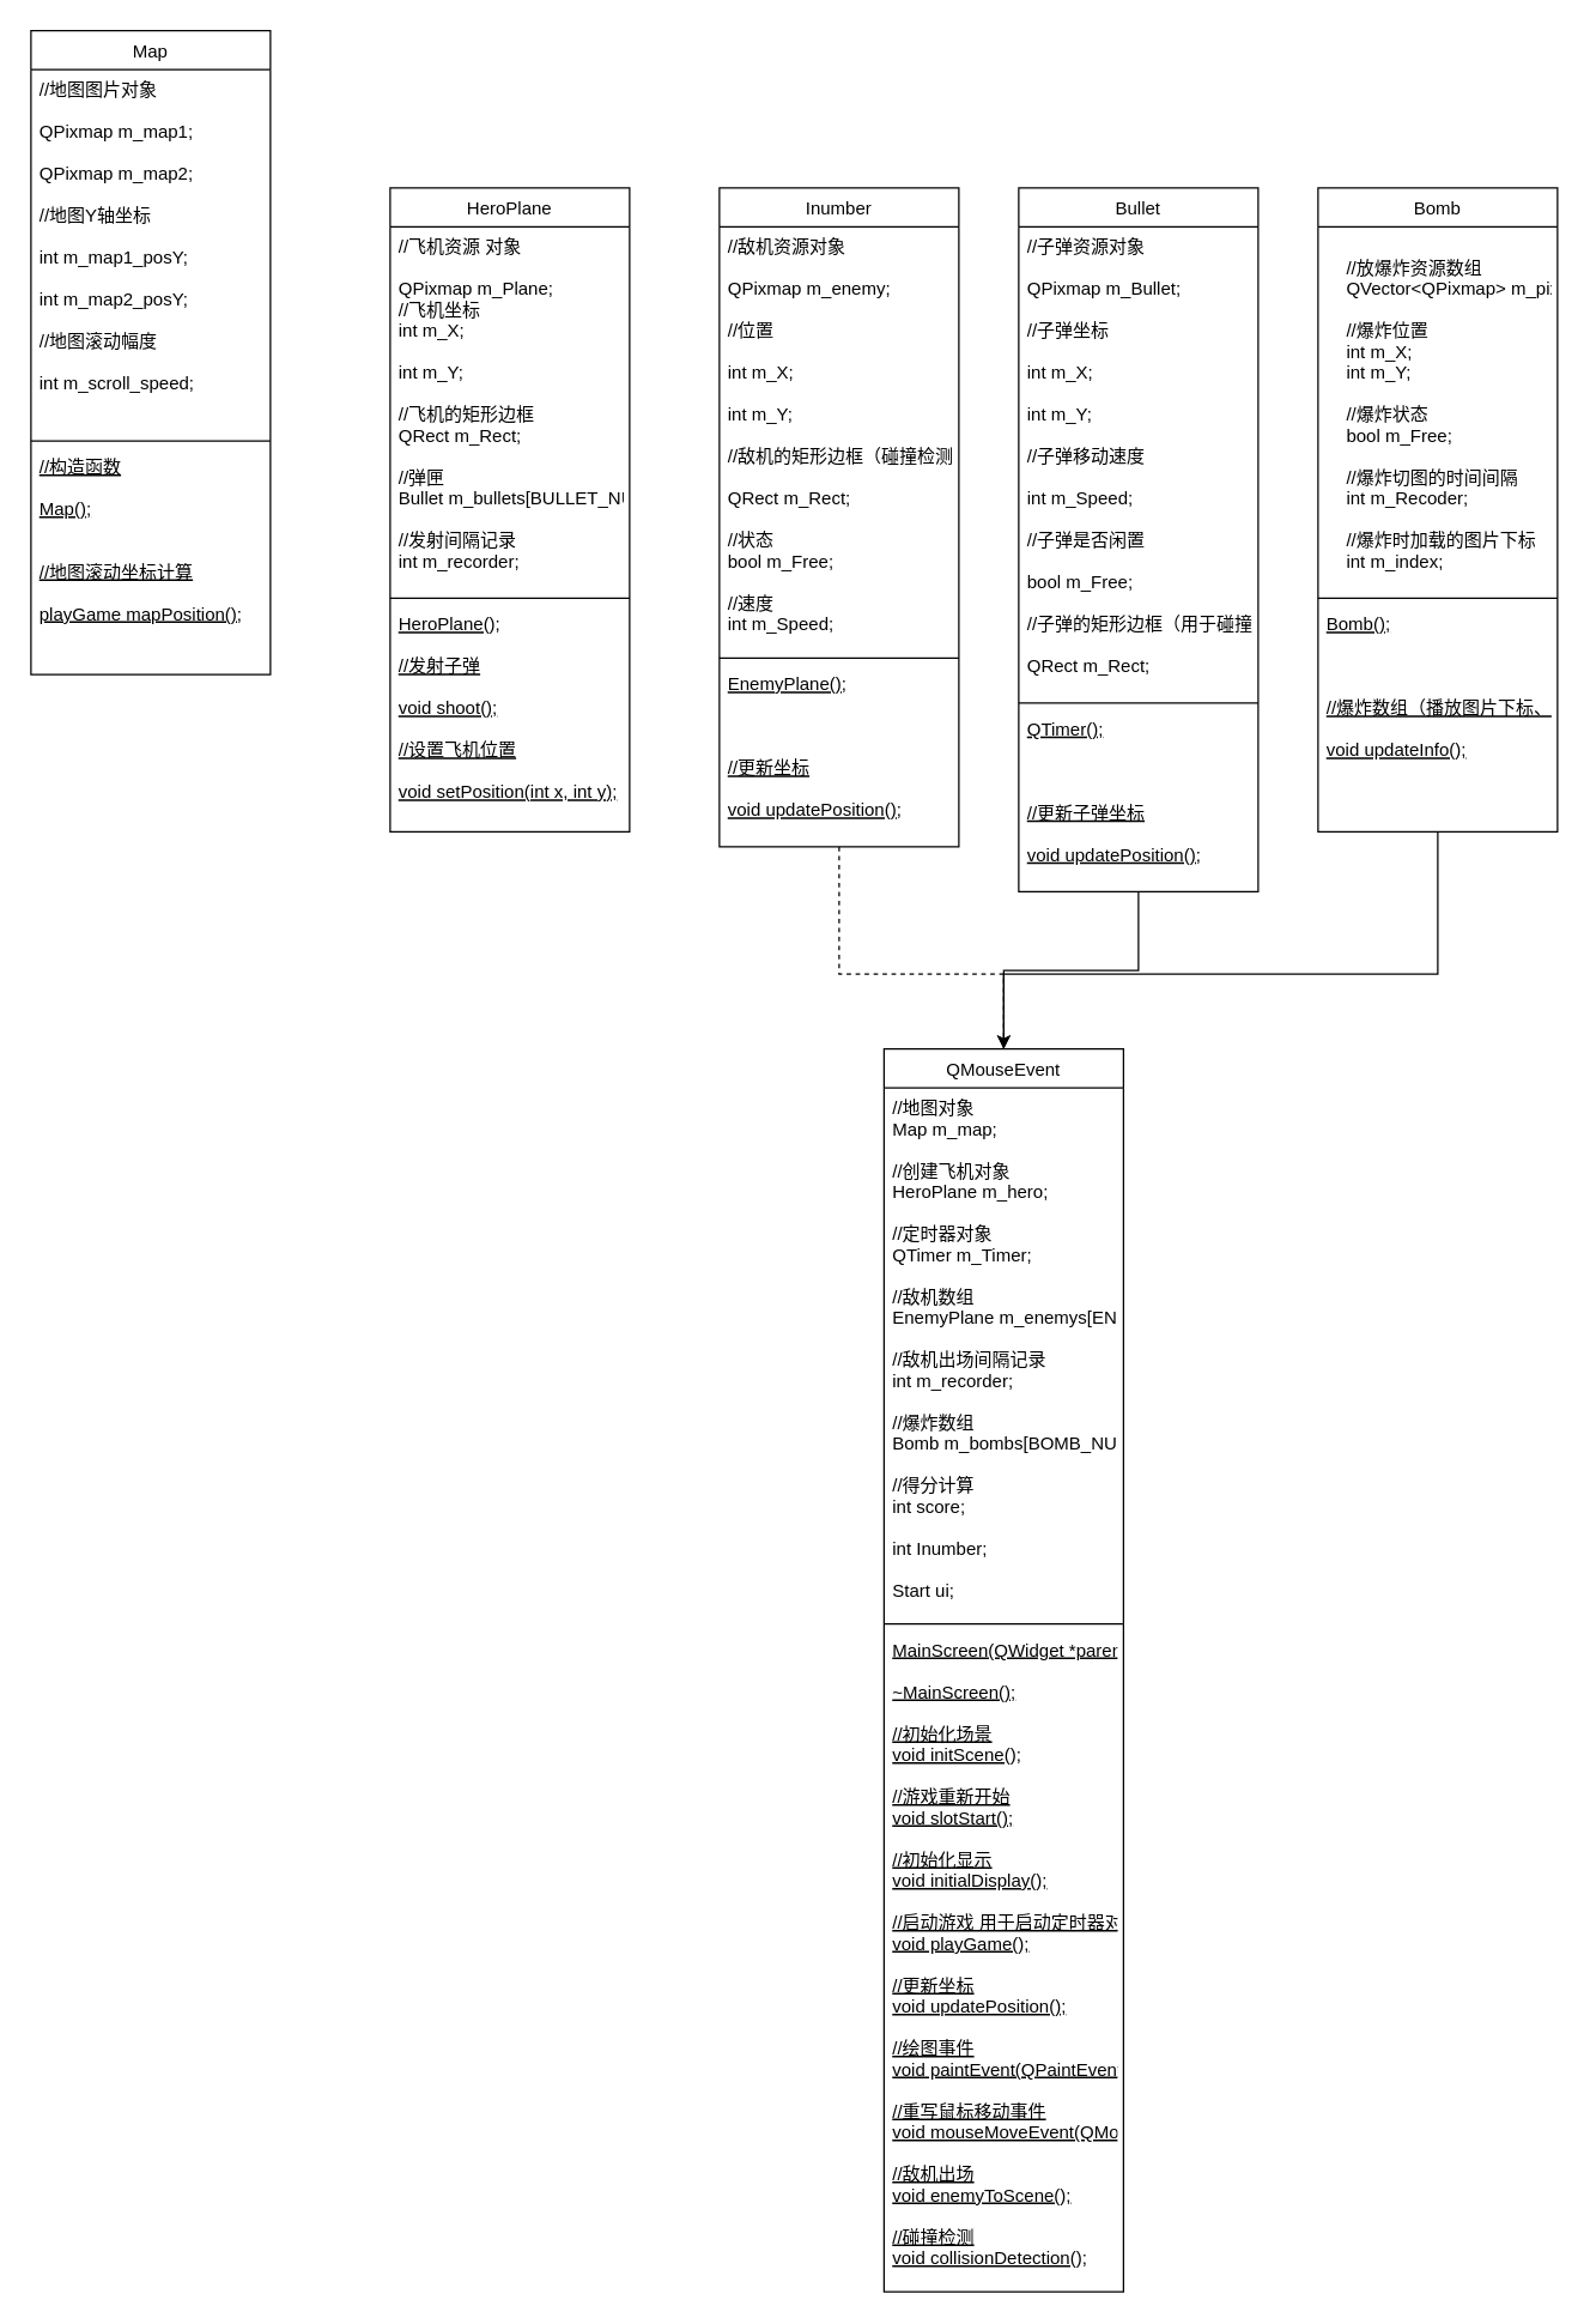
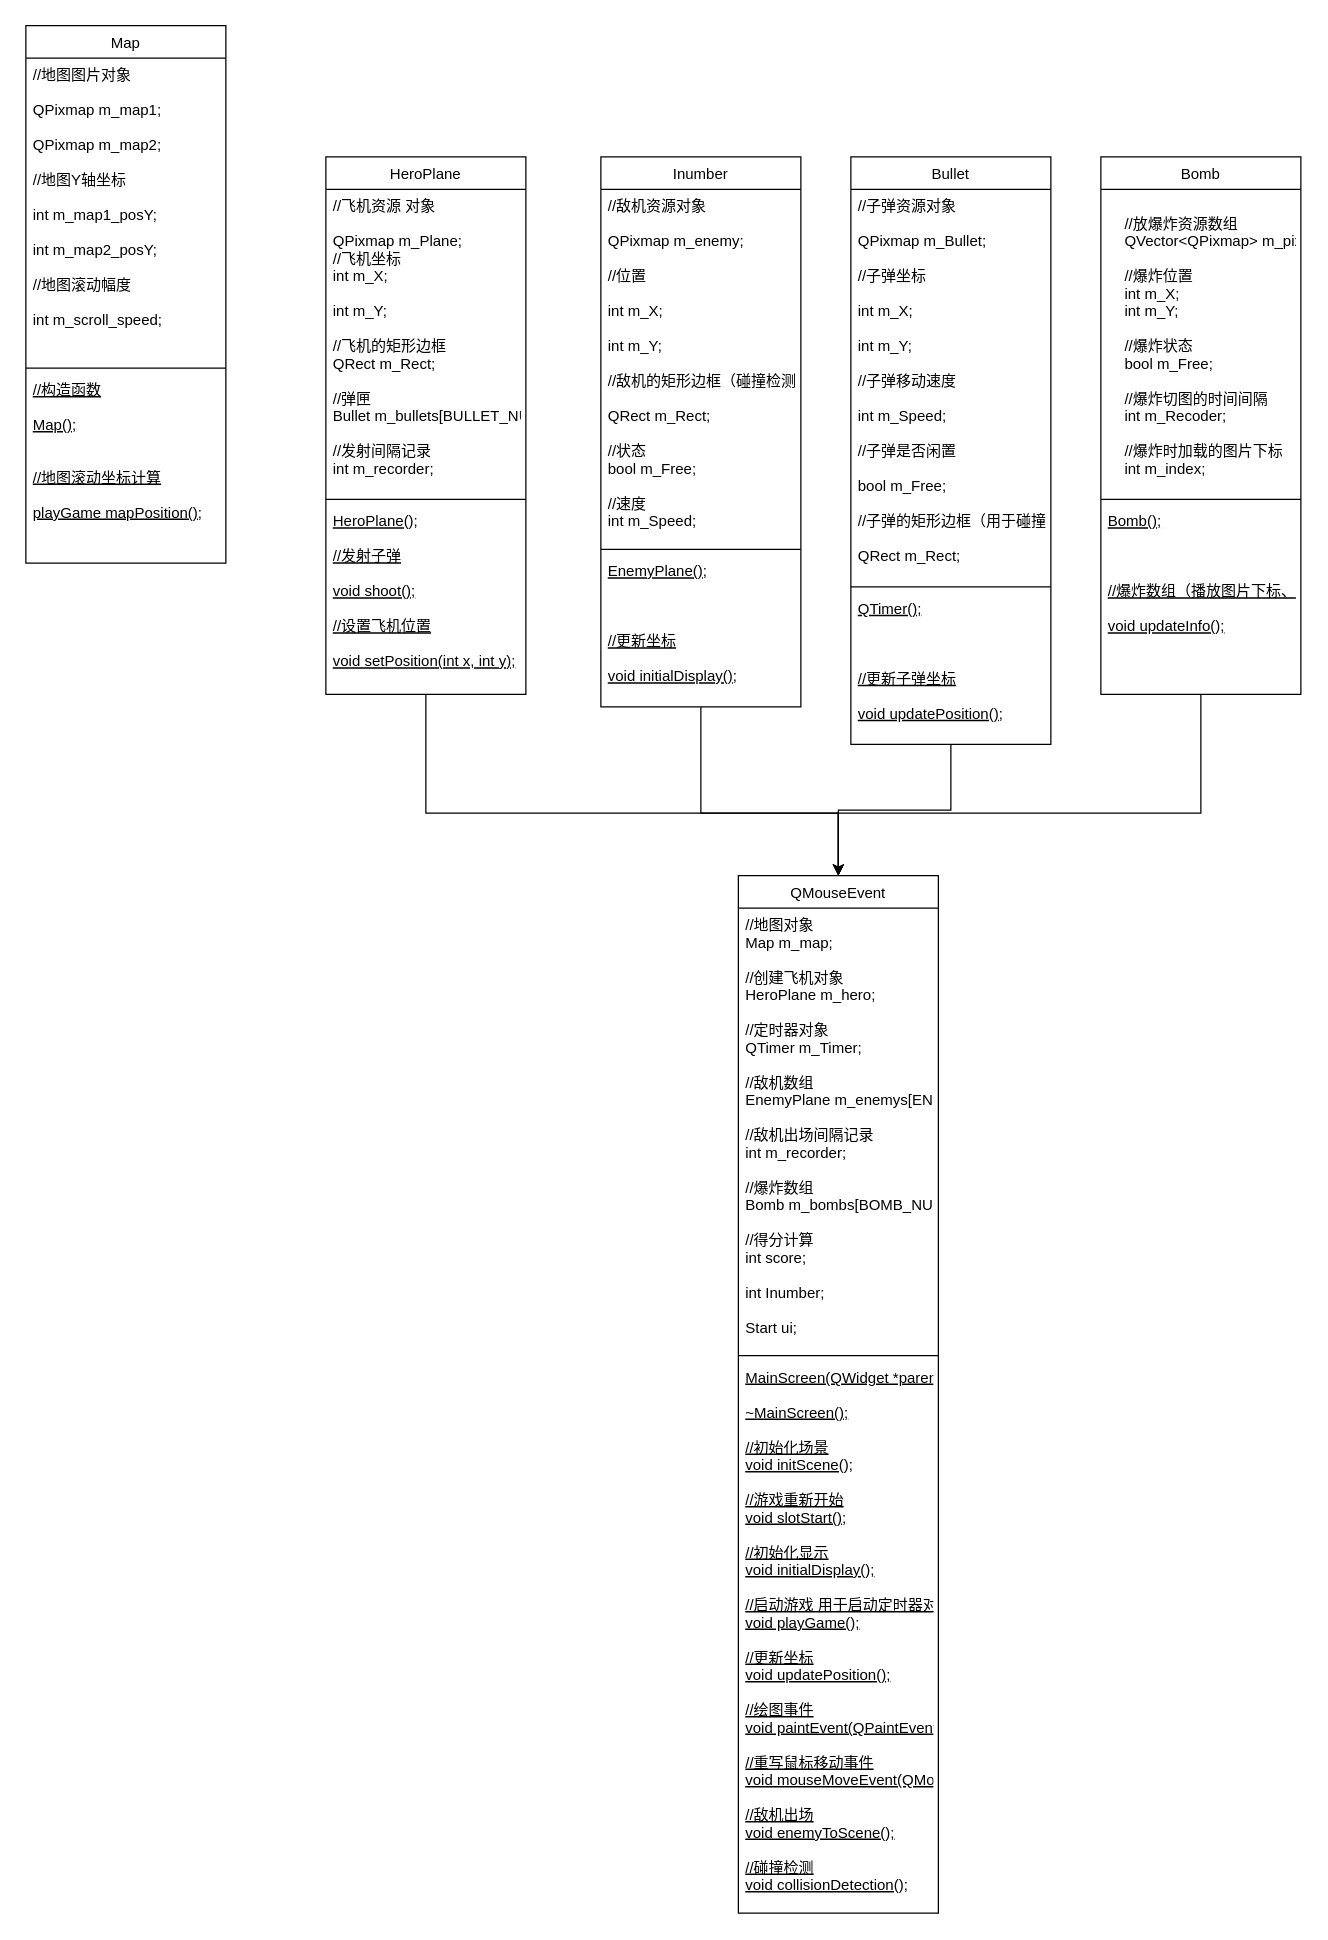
- <mxCell id="10" value="    EnemyPlane();&#10;&#10;&#10;&#10;    //更新坐标&#10;&#10;    void updatePosition();" style="text;align=left;verticalAlign=top;spacingLeft=4;spacingRight=4;overflow=hidden;rotatable=0;points=[[0,0.5],[1,0.5]];portConstraint=eastwest;fontStyle=4" vertex="1" parent="7"><mxGeometry y="318" width="160" height="122" as="geometry" /></mxCell>
+ <mxCell id="10" value="    EnemyPlane();&#10;&#10;&#10;&#10;    //更新坐标&#10;&#10;    void initialDisplay();" style="text;align=left;verticalAlign=top;spacingLeft=4;spacingRight=4;overflow=hidden;rotatable=0;points=[[0,0.5],[1,0.5]];portConstraint=eastwest;fontStyle=4" vertex="1" parent="7"><mxGeometry y="318" width="160" height="122" as="geometry" /></mxCell>
- <mxCell id="6" style="edgeStyle=orthogonalEdgeStyle;rounded=0;orthogonalLoop=1;jettySize=auto;html=1;entryX=0.5;entryY=0;entryDx=0;entryDy=0;dashed=1;" edge="1" parent="1" source="7" target="26"><mxGeometry relative="1" as="geometry"><Array as="points"><mxPoint x="560" y="650" /><mxPoint x="670" y="650" /></Array></mxGeometry></mxCell>
+ <mxCell id="6" style="edgeStyle=orthogonalEdgeStyle;rounded=0;orthogonalLoop=1;jettySize=auto;html=1;entryX=0.5;entryY=0;entryDx=0;entryDy=0;" edge="1" parent="1" source="7" target="26"><mxGeometry relative="1" as="geometry"><Array as="points"><mxPoint x="560" y="650" /><mxPoint x="670" y="650" /></Array></mxGeometry></mxCell>
+ <mxCell id="11" style="edgeStyle=orthogonalEdgeStyle;rounded=0;orthogonalLoop=1;jettySize=auto;html=1;entryX=0.5;entryY=0;entryDx=0;entryDy=0;" edge="1" parent="1" source="12" target="26"><mxGeometry relative="1" as="geometry"><Array as="points"><mxPoint x="340" y="650" /><mxPoint x="670" y="650" /></Array></mxGeometry></mxCell>
- <mxCell id="21" style="edgeStyle=orthogonalEdgeStyle;rounded=0;orthogonalLoop=1;jettySize=auto;html=1;entryX=0.5;entryY=0;entryDx=0;entryDy=0;endArrow=none;" edge="1" parent="1" source="22" target="26"><mxGeometry relative="1" as="geometry"><Array as="points"><mxPoint x="960" y="650" /><mxPoint x="670" y="650" /></Array></mxGeometry></mxCell>
+ <mxCell id="21" style="edgeStyle=orthogonalEdgeStyle;rounded=0;orthogonalLoop=1;jettySize=auto;html=1;entryX=0.5;entryY=0;entryDx=0;entryDy=0;" edge="1" parent="1" source="22" target="26"><mxGeometry relative="1" as="geometry"><Array as="points"><mxPoint x="960" y="650" /><mxPoint x="670" y="650" /></Array></mxGeometry></mxCell>
